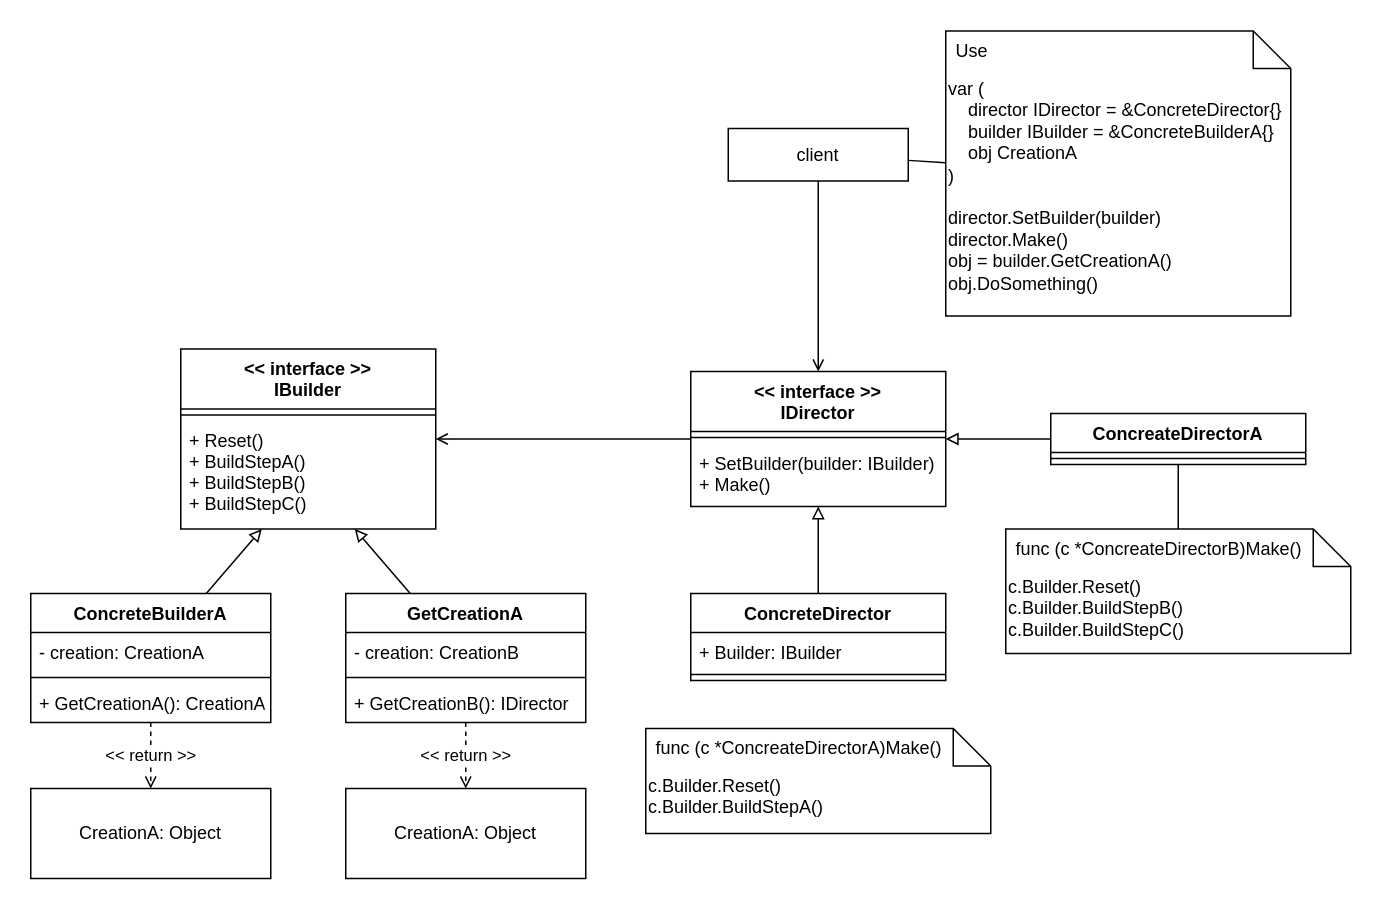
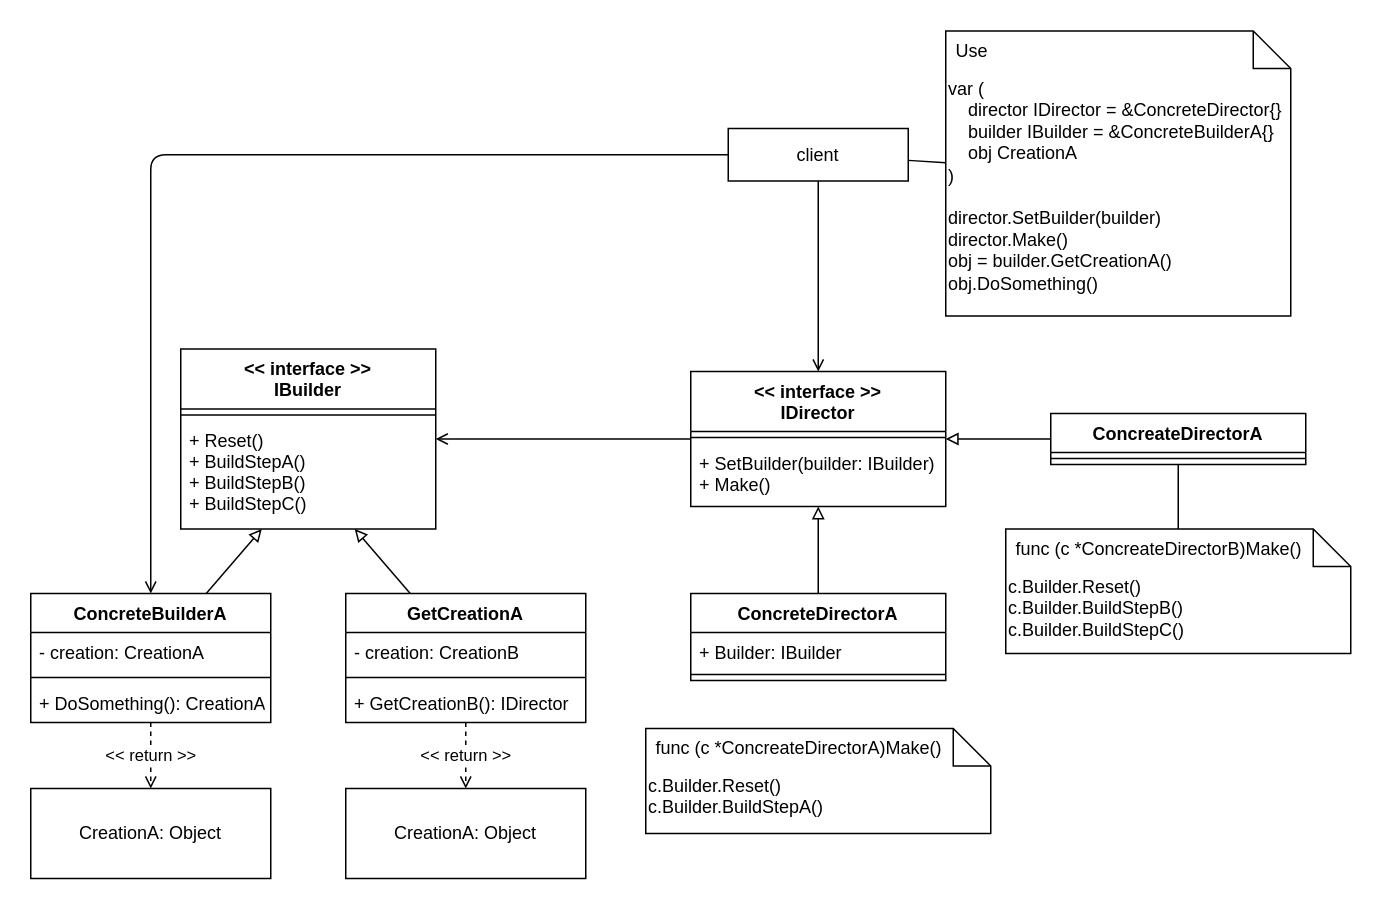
+ <mxCell id="3" value="" style="edgeStyle=orthogonalEdgeStyle;html=1;endArrow=open;endFill=0;" edge="1" parent="1" source="5" target="15"><mxGeometry relative="1" as="geometry" /></mxCell>
- <mxCell id="28" value="ConcreteDirector" style="swimlane;fontStyle=1;align=center;verticalAlign=top;childLayout=stackLayout;horizontal=1;startSize=26;horizontalStack=0;resizeParent=1;resizeParentMax=0;resizeLast=0;collapsible=1;marginBottom=0;" vertex="1" parent="1"><mxGeometry x="460" y="395" width="170" height="58" as="geometry" /></mxCell>
+ <mxCell id="28" value="ConcreteDirectorA" style="swimlane;fontStyle=1;align=center;verticalAlign=top;childLayout=stackLayout;horizontal=1;startSize=26;horizontalStack=0;resizeParent=1;resizeParentMax=0;resizeLast=0;collapsible=1;marginBottom=0;" vertex="1" parent="1"><mxGeometry x="460" y="395" width="170" height="58" as="geometry" /></mxCell>
- <mxCell id="18" value="+ GetCreationA(): CreationA" style="text;strokeColor=none;fillColor=none;align=left;verticalAlign=top;spacingLeft=4;spacingRight=4;overflow=hidden;rotatable=0;points=[[0,0.5],[1,0.5]];portConstraint=eastwest;" vertex="1" parent="15"><mxGeometry y="60" width="160" height="26" as="geometry" /></mxCell>
+ <mxCell id="18" value="+ DoSomething(): CreationA" style="text;strokeColor=none;fillColor=none;align=left;verticalAlign=top;spacingLeft=4;spacingRight=4;overflow=hidden;rotatable=0;points=[[0,0.5],[1,0.5]];portConstraint=eastwest;" vertex="1" parent="15"><mxGeometry y="60" width="160" height="26" as="geometry" /></mxCell>
